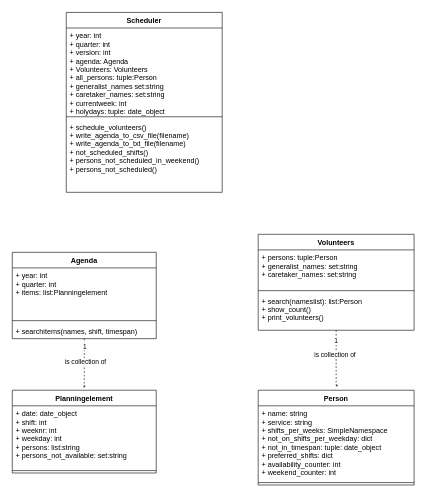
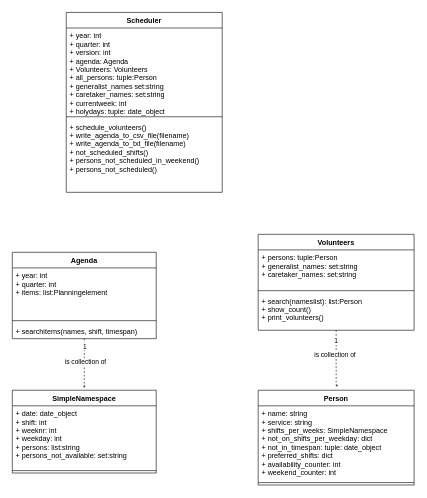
- <mxCell id="14" value="Planningelement" style="swimlane;fontStyle=1;align=center;verticalAlign=top;childLayout=stackLayout;horizontal=1;startSize=26;horizontalStack=0;resizeParent=1;resizeParentMax=0;resizeLast=0;collapsible=1;marginBottom=0;" vertex="1" parent="1"><mxGeometry x="20" y="650" width="240" height="138" as="geometry" /></mxCell>
+ <mxCell id="14" value="SimpleNamespace" style="swimlane;fontStyle=1;align=center;verticalAlign=top;childLayout=stackLayout;horizontal=1;startSize=26;horizontalStack=0;resizeParent=1;resizeParentMax=0;resizeLast=0;collapsible=1;marginBottom=0;" vertex="1" parent="1"><mxGeometry x="20" y="650" width="240" height="138" as="geometry" /></mxCell>
